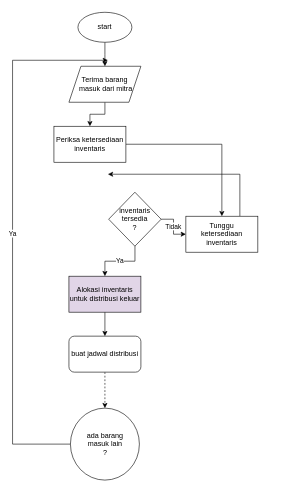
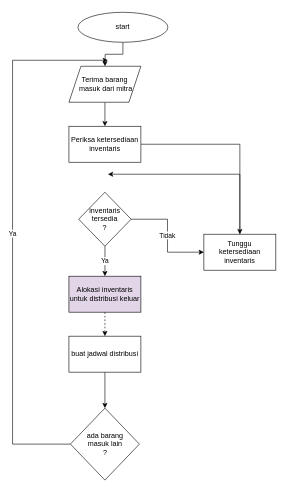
- <mxCell id="3" value="start" style="ellipse;whiteSpace=wrap;html=1;" vertex="1" parent="1"><mxGeometry x="129" y="20" width="90" height="50" as="geometry" /></mxCell>
+ <mxCell id="3" value="start" style="ellipse;whiteSpace=wrap;html=1;" vertex="1" parent="1"><mxGeometry x="129" y="20" width="150" height="50" as="geometry" /></mxCell>
- <mxCell id="7" value="Periksa ketersediaan inventaris" style="rounded=0;whiteSpace=wrap;html=1;" vertex="1" parent="1"><mxGeometry x="89" y="210" width="120" height="60" as="geometry" /></mxCell>
+ <mxCell id="7" value="Periksa ketersediaan inventaris" style="rounded=0;whiteSpace=wrap;html=1;" vertex="1" parent="1"><mxGeometry x="114" y="210" width="120" height="60" as="geometry" /></mxCell>
- <mxCell id="10" value="inventaris tersedia&lt;br&gt;?" style="rhombus;whiteSpace=wrap;html=1;" vertex="1" parent="1"><mxGeometry x="180.25" y="320" width="87.5" height="90" as="geometry" /></mxCell>
+ <mxCell id="10" value="inventaris tersedia&lt;br&gt;?" style="rhombus;whiteSpace=wrap;html=1;" vertex="1" parent="1"><mxGeometry x="130.25" y="320" width="87.5" height="90" as="geometry" /></mxCell>
- <mxCell id="14" value="Tunggu &lt;br&gt;ketersediaan inventaris" style="rounded=0;whiteSpace=wrap;html=1;" vertex="1" parent="1"><mxGeometry x="309" y="360" width="120" height="60" as="geometry" /></mxCell>
+ <mxCell id="14" value="Tunggu &lt;br&gt;ketersediaan inventaris" style="rounded=0;whiteSpace=wrap;html=1;" vertex="1" parent="1"><mxGeometry x="339" y="390" width="120" height="60" as="geometry" /></mxCell>
- <mxCell id="11" style="edgeStyle=orthogonalEdgeStyle;rounded=0;orthogonalLoop=1;jettySize=auto;html=1;" edge="1" parent="1" source="12" target="16"><mxGeometry relative="1" as="geometry"><mxPoint x="174" y="560" as="targetPoint" /></mxGeometry></mxCell>
+ <mxCell id="11" style="edgeStyle=orthogonalEdgeStyle;rounded=0;orthogonalLoop=1;jettySize=auto;html=1;dashed=1;" edge="1" parent="1" source="12" target="16"><mxGeometry relative="1" as="geometry"><mxPoint x="174" y="560" as="targetPoint" /></mxGeometry></mxCell>
- <mxCell id="16" value="buat jadwal distribusi" style="whiteSpace=wrap;html=1;rounded=1;" vertex="1" parent="1"><mxGeometry x="114" y="560" width="120" height="60" as="geometry" /></mxCell>
+ <mxCell id="16" value="buat jadwal distribusi" style="rounded=0;whiteSpace=wrap;html=1;" vertex="1" parent="1"><mxGeometry x="114" y="560" width="120" height="60" as="geometry" /></mxCell>
- <mxCell id="15" style="edgeStyle=orthogonalEdgeStyle;rounded=0;orthogonalLoop=1;jettySize=auto;html=1;dashed=1;" edge="1" parent="1" source="16" target="18"><mxGeometry relative="1" as="geometry"><mxPoint x="174" y="680" as="targetPoint" /></mxGeometry></mxCell>
+ <mxCell id="15" style="edgeStyle=orthogonalEdgeStyle;rounded=0;orthogonalLoop=1;jettySize=auto;html=1;" edge="1" parent="1" source="16" target="18"><mxGeometry relative="1" as="geometry"><mxPoint x="174" y="680" as="targetPoint" /></mxGeometry></mxCell>
- <mxCell id="18" value="ada barang &lt;br&gt;masuk lain&lt;br&gt;?" style="ellipse;whiteSpace=wrap;html=1;" vertex="1" parent="1"><mxGeometry x="116.5" y="680" width="115" height="120" as="geometry" /></mxCell>
+ <mxCell id="18" value="ada barang &lt;br&gt;masuk lain&lt;br&gt;?" style="rhombus;whiteSpace=wrap;html=1;" vertex="1" parent="1"><mxGeometry x="116.5" y="680" width="115" height="120" as="geometry" /></mxCell>
